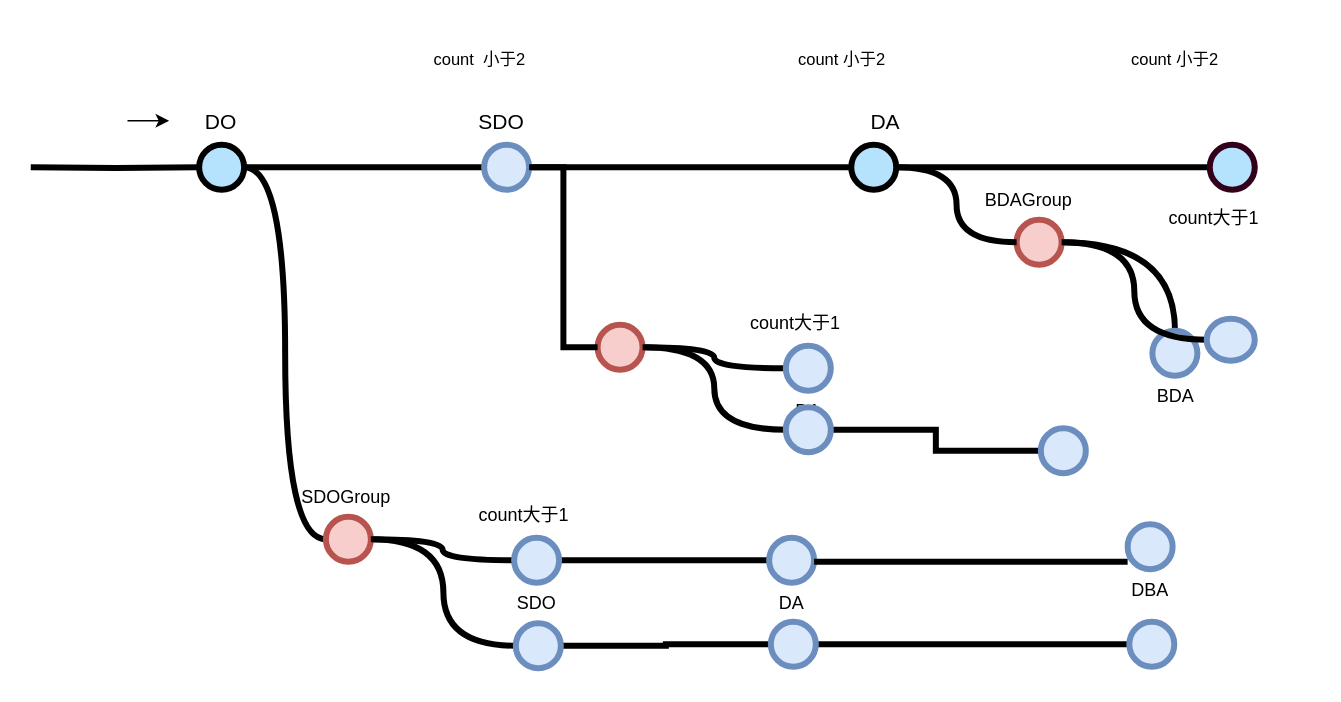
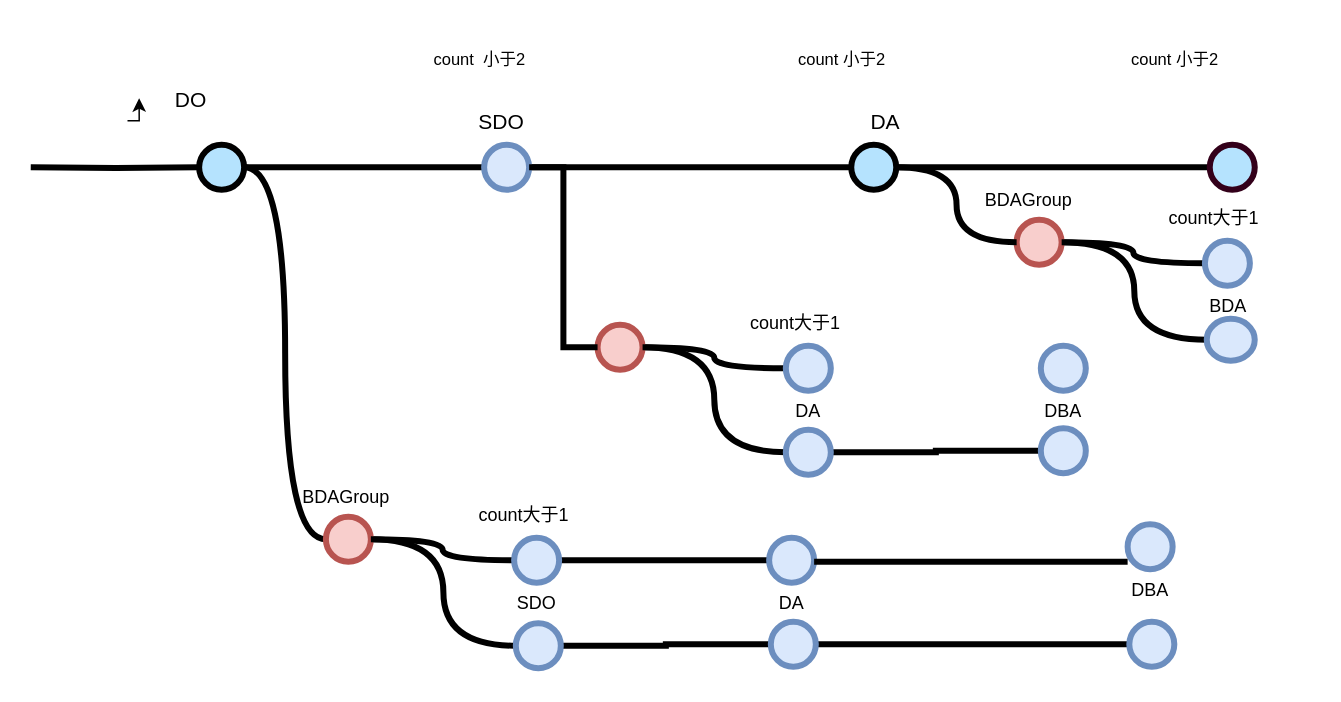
- <mxCell id="22" value="&lt;font&gt;DO&lt;/font&gt;&lt;font style=&quot;display: none !important;&quot; class=&quot;transmart-tgt-font transmart-tgt-font-container&quot;&gt;做&lt;/font&gt;" style="text;html=1;strokeColor=none;fillColor=none;align=center;verticalAlign=middle;whiteSpace=wrap;overflow=hidden;fontSize=14;" parent="1" vertex="1"><mxGeometry x="112.25" y="70" width="70" height="20" as="geometry" /></mxCell>
+ <mxCell id="22" value="&lt;font&gt;DO&lt;/font&gt;&lt;font style=&quot;display: none !important;&quot; class=&quot;transmart-tgt-font transmart-tgt-font-container&quot;&gt;做&lt;/font&gt;" style="text;html=1;strokeColor=none;fillColor=none;align=center;verticalAlign=middle;whiteSpace=wrap;overflow=hidden;fontSize=14;" parent="1" vertex="1"><mxGeometry x="92.25" y="55" width="70" height="20" as="geometry" /></mxCell>
- <mxCell id="45" value="&lt;font&gt;BDA&lt;/font&gt;&lt;font style=&quot;display: none !important;&quot; class=&quot;transmart-tgt-font transmart-tgt-font-container&quot;&gt;B&lt;/font&gt;" style="verticalLabelPosition=bottom;verticalAlign=top;html=1;strokeWidth=4;shape=mxgraph.flowchart.on-page_reference;strokeColor=#6c8ebf;fillColor=#dae8fc;" vertex="1" parent="1"><mxGeometry x="767.76" y="220" width="30" height="30" as="geometry" /></mxCell>
+ <mxCell id="45" value="&lt;font&gt;BDA&lt;/font&gt;&lt;font style=&quot;display: none !important;&quot; class=&quot;transmart-tgt-font transmart-tgt-font-container&quot;&gt;B&lt;/font&gt;" style="verticalLabelPosition=bottom;verticalAlign=top;html=1;strokeWidth=4;shape=mxgraph.flowchart.on-page_reference;strokeColor=#6c8ebf;fillColor=#dae8fc;" vertex="1" parent="1"><mxGeometry x="802.76" y="160" width="30" height="30" as="geometry" /></mxCell>
+ <mxCell id="37" value="&lt;font&gt;DBA&lt;/font&gt;&lt;font style=&quot;display: none !important;&quot; class=&quot;transmart-tgt-font transmart-tgt-font-container&quot;&gt;B&lt;/font&gt;" style="verticalLabelPosition=bottom;verticalAlign=top;html=1;strokeWidth=4;shape=mxgraph.flowchart.on-page_reference;strokeColor=#6c8ebf;fillColor=#dae8fc;" vertex="1" parent="1"><mxGeometry x="693.38" y="230" width="30" height="30" as="geometry" /></mxCell>
- <mxCell id="40" value="&lt;font&gt;&lt;br&gt;&lt;font style=&quot;display: none !important;&quot; class=&quot;transmart-tgt-font transmart-tgt-font-container&quot;&gt;D&lt;/font&gt;&lt;/font&gt;&lt;font style=&quot;display: none !important;&quot; class=&quot;transmart-tgt-font transmart-tgt-font-container&quot;&gt;SD&lt;/font&gt;" style="verticalLabelPosition=bottom;verticalAlign=top;html=1;strokeWidth=4;shape=mxgraph.flowchart.on-page_reference;strokeColor=#6c8ebf;fillColor=#dae8fc;" vertex="1" parent="1"><mxGeometry x="523.38" y="271" width="30" height="30" as="geometry" /></mxCell>
+ <mxCell id="40" value="&lt;font&gt;&lt;br&gt;&lt;font style=&quot;display: none !important;&quot; class=&quot;transmart-tgt-font transmart-tgt-font-container&quot;&gt;D&lt;/font&gt;&lt;/font&gt;&lt;font style=&quot;display: none !important;&quot; class=&quot;transmart-tgt-font transmart-tgt-font-container&quot;&gt;SD&lt;/font&gt;" style="verticalLabelPosition=bottom;verticalAlign=top;html=1;strokeWidth=4;shape=mxgraph.flowchart.on-page_reference;strokeColor=#6c8ebf;fillColor=#dae8fc;" vertex="1" parent="1"><mxGeometry x="523.38" y="286" width="30" height="30" as="geometry" /></mxCell>
- <mxCell id="31" value="&lt;font&gt;&lt;font&gt;SDOGroup&lt;/font&gt;&lt;font style=&quot;display: none !important;&quot; class=&quot;transmart-tgt-font transmart-tgt-font-container&quot;&gt;SDO集团&lt;/font&gt;&lt;/font&gt;&lt;font style=&quot;display: none !important;&quot; class=&quot;transmart-tgt-font transmart-tgt-font-container&quot;&gt;文本&lt;/font&gt;" style="text;html=1;align=center;verticalAlign=middle;resizable=0;points=[];autosize=1;strokeColor=none;fillColor=none;" vertex="1" parent="1"><mxGeometry x="190" y="316" width="80" height="30" as="geometry" /></mxCell>
+ <mxCell id="31" value="&lt;font&gt;&lt;font&gt;BDAGroup&lt;/font&gt;&lt;font style=&quot;display: none !important;&quot; class=&quot;transmart-tgt-font transmart-tgt-font-container&quot;&gt;SDO集团&lt;/font&gt;&lt;/font&gt;&lt;font style=&quot;display: none !important;&quot; class=&quot;transmart-tgt-font transmart-tgt-font-container&quot;&gt;文本&lt;/font&gt;" style="text;html=1;align=center;verticalAlign=middle;resizable=0;points=[];autosize=1;strokeColor=none;fillColor=none;" vertex="1" parent="1"><mxGeometry x="190" y="316" width="80" height="30" as="geometry" /></mxCell>
